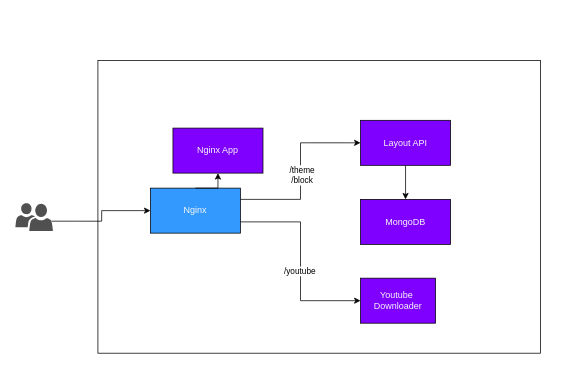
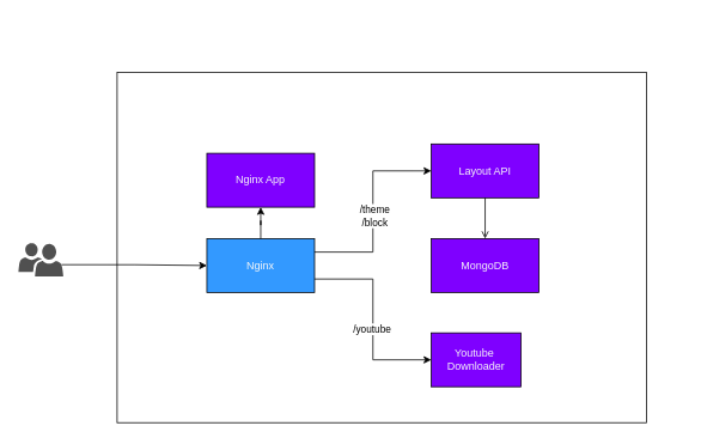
- <mxCell id="5" style="edgeStyle=orthogonalEdgeStyle;rounded=0;orthogonalLoop=1;jettySize=auto;html=1;exitX=0.5;exitY=1;exitDx=0;exitDy=0;entryX=0.5;entryY=0;entryDx=0;entryDy=0;" edge="1" parent="1" source="6" target="7"><mxGeometry relative="1" as="geometry" /></mxCell>
+ <mxCell id="5" style="edgeStyle=orthogonalEdgeStyle;rounded=0;orthogonalLoop=1;jettySize=auto;html=1;exitX=0.5;exitY=1;exitDx=0;exitDy=0;entryX=0.5;entryY=0;entryDx=0;entryDy=0;endArrow=open;" edge="1" parent="1" source="6" target="7"><mxGeometry relative="1" as="geometry" /></mxCell>
- <mxCell id="14" value="&lt;font color=&quot;#f7f7f7&quot;&gt;Nginx&lt;/font&gt;" style="rounded=0;whiteSpace=wrap;html=1;fillColor=#3399FF;gradientColor=none;" vertex="1" parent="1"><mxGeometry x="200" y="250" width="120" height="60" as="geometry" /></mxCell>
+ <mxCell id="14" value="&lt;font color=&quot;#f7f7f7&quot;&gt;Nginx&lt;/font&gt;" style="rounded=0;whiteSpace=wrap;html=1;fillColor=#3399FF;gradientColor=none;" vertex="1" parent="1"><mxGeometry x="230" y="265" width="120" height="60" as="geometry" /></mxCell>
